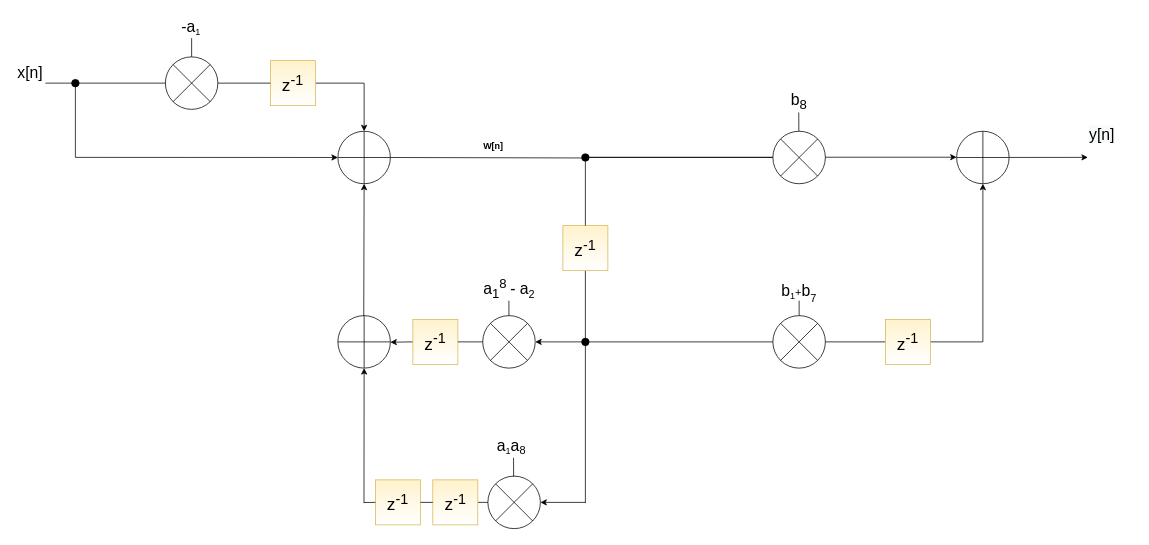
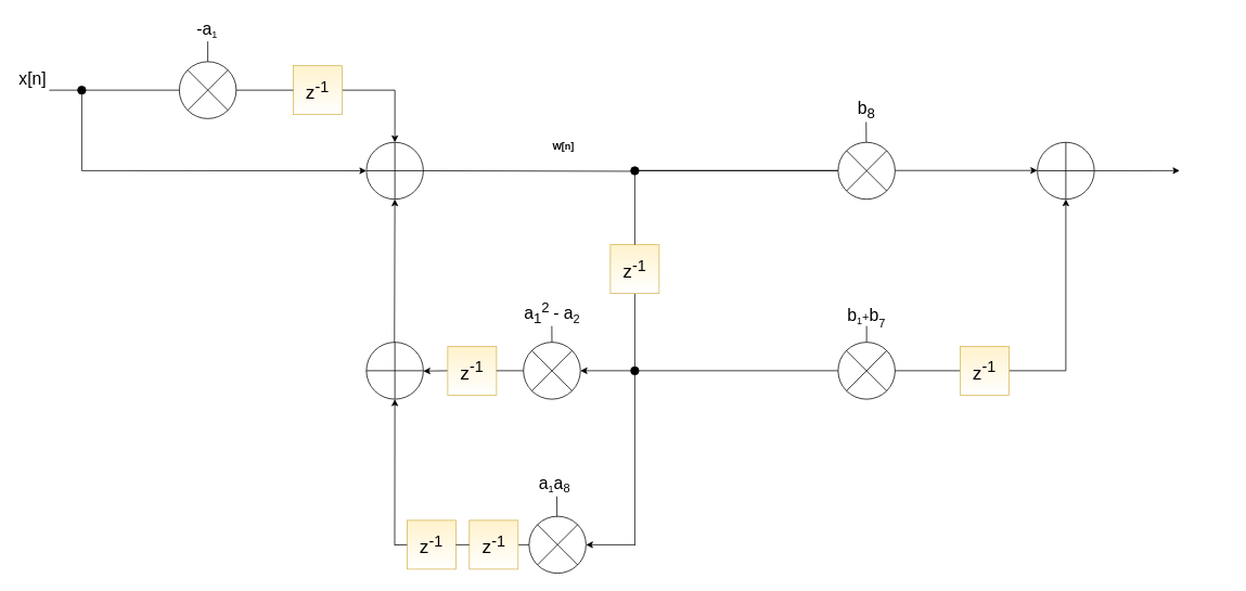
- <mxCell id="31" value="&lt;span style=&quot;color: rgb(0 , 0 , 0) ; font-family: &amp;#34;helvetica&amp;#34; ; font-size: 21px ; font-style: normal ; font-weight: 400 ; letter-spacing: normal ; text-align: center ; text-indent: 0px ; text-transform: none ; word-spacing: 0px ; background-color: rgb(248 , 249 , 250) ; display: inline ; float: none&quot;&gt;y[n]&lt;/span&gt;" style="text;whiteSpace=wrap;html=1;" vertex="1" parent="1"><mxGeometry x="1450" y="158.75" width="60" height="30" as="geometry" /></mxCell>
- <mxCell id="4" value="&lt;b&gt;W[n]&lt;/b&gt;" style="text;html=1;align=center;verticalAlign=middle;resizable=0;points=[];autosize=1;strokeColor=none;fillColor=none;" vertex="1" parent="1"><mxGeometry x="636.57" y="184.15" width="40" height="20" as="geometry" /></mxCell>
+ <mxCell id="4" value="&lt;b&gt;W[n]&lt;/b&gt;" style="text;html=1;align=center;verticalAlign=middle;resizable=0;points=[];autosize=1;strokeColor=none;fillColor=none;" vertex="1" parent="1"><mxGeometry x="671.57" y="169.15" width="40" height="20" as="geometry" /></mxCell>
- <mxCell id="8" value="&lt;font style=&quot;font-size: 21px&quot;&gt;a&lt;sub&gt;1&lt;/sub&gt;&lt;sup&gt;8 &lt;/sup&gt;-&amp;nbsp;&lt;/font&gt;&lt;span style=&quot;font-size: 21px&quot;&gt;a&lt;/span&gt;&lt;span style=&quot;font-size: 17.5px&quot;&gt;&lt;sub&gt;2&lt;/sub&gt;&lt;/span&gt;" style="text;html=1;strokeColor=none;fillColor=none;align=center;verticalAlign=middle;whiteSpace=wrap;rounded=0;" vertex="1" parent="1"><mxGeometry x="636.57" y="370" width="83.13" height="30" as="geometry" /></mxCell>
+ <mxCell id="8" value="&lt;font style=&quot;font-size: 21px&quot;&gt;a&lt;sub&gt;1&lt;/sub&gt;&lt;sup&gt;2 &lt;/sup&gt;-&amp;nbsp;&lt;/font&gt;&lt;span style=&quot;font-size: 21px&quot;&gt;a&lt;/span&gt;&lt;span style=&quot;font-size: 17.5px&quot;&gt;&lt;sub&gt;2&lt;/sub&gt;&lt;/span&gt;" style="text;html=1;strokeColor=none;fillColor=none;align=center;verticalAlign=middle;whiteSpace=wrap;rounded=0;" vertex="1" parent="1"><mxGeometry x="636.57" y="370" width="83.13" height="30" as="geometry" /></mxCell>
